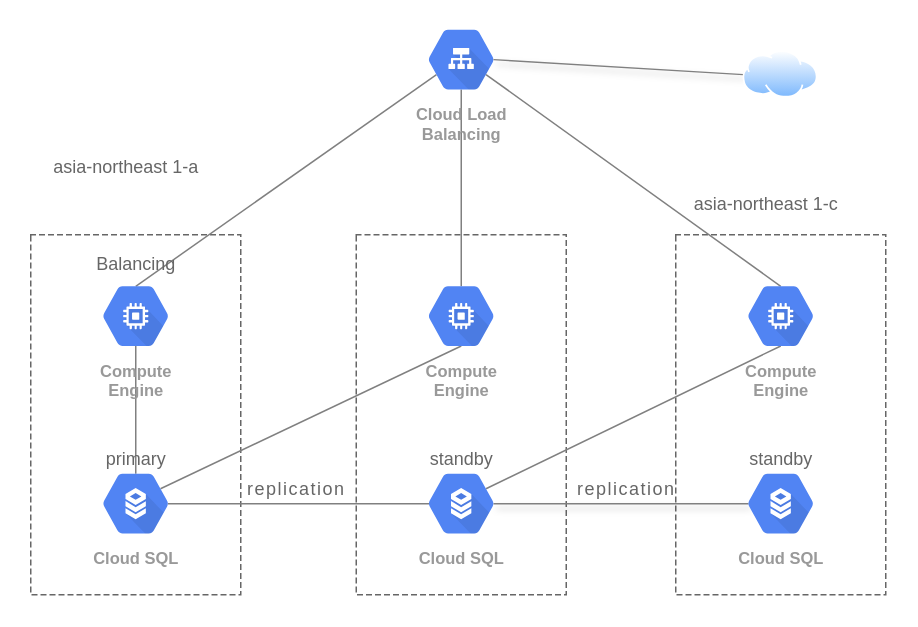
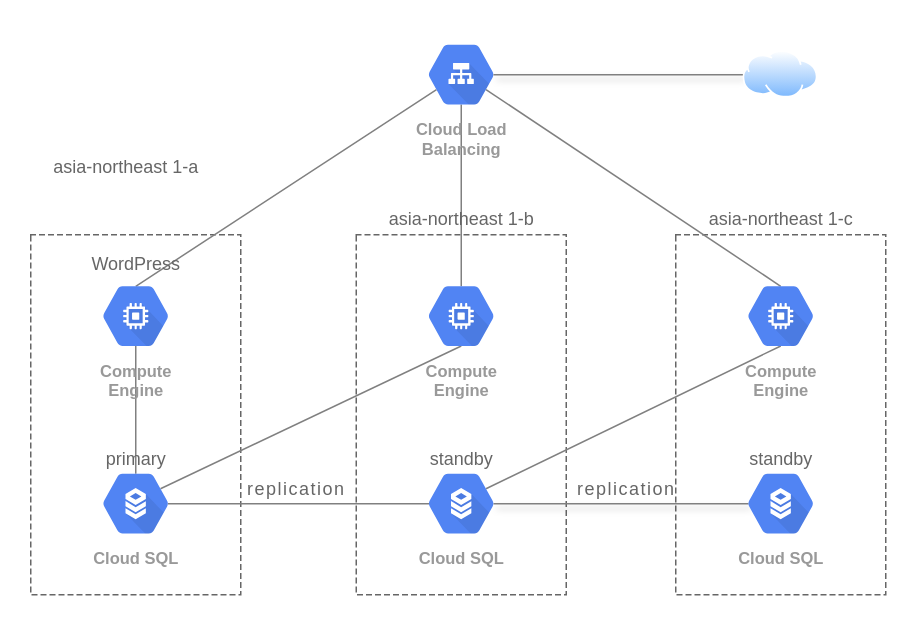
- <mxCell id="14" value="Cloud Load&#10;Balancing" style="sketch=0;html=1;fillColor=#5184F3;strokeColor=none;verticalAlign=top;labelPosition=center;verticalLabelPosition=bottom;align=center;spacingTop=-6;fontSize=11;fontStyle=1;fontColor=#999999;shape=mxgraph.gcp2.hexIcon;prIcon=cloud_load_balancing" vertex="1" parent="1"><mxGeometry x="274" y="10" width="66" height="58.5" as="geometry" /></mxCell>
+ <mxCell id="14" value="Cloud Load&#10;Balancing" style="sketch=0;html=1;fillColor=#5184F3;strokeColor=none;verticalAlign=top;labelPosition=center;verticalLabelPosition=bottom;align=center;spacingTop=-6;fontSize=11;fontStyle=1;fontColor=#999999;shape=mxgraph.gcp2.hexIcon;prIcon=cloud_load_balancing" vertex="1" parent="1"><mxGeometry x="274" y="20" width="66" height="58.5" as="geometry" /></mxCell>
- <mxCell id="31" value="&lt;font color=&quot;#666666&quot;&gt;asia-northeast 1-c&lt;/font&gt;" style="text;html=1;resizable=0;autosize=1;align=center;verticalAlign=middle;points=[];fillColor=none;strokeColor=none;rounded=0;shadow=0;sketch=0;" vertex="1" parent="1"><mxGeometry x="455" y="126" width="110" height="20" as="geometry" /></mxCell>
+ <mxCell id="31" value="&lt;font color=&quot;#666666&quot;&gt;asia-northeast 1-c&lt;/font&gt;" style="text;html=1;resizable=0;autosize=1;align=center;verticalAlign=middle;points=[];fillColor=none;strokeColor=none;rounded=0;shadow=0;sketch=0;" vertex="1" parent="1"><mxGeometry x="465" y="136" width="110" height="20" as="geometry" /></mxCell>
+ <mxCell id="30" value="&lt;font color=&quot;#666666&quot;&gt;asia-northeast 1-b&lt;/font&gt;" style="text;html=1;resizable=0;autosize=1;align=center;verticalAlign=middle;points=[];fillColor=none;strokeColor=none;rounded=0;shadow=0;sketch=0;" vertex="1" parent="1"><mxGeometry x="252" y="136" width="110" height="20" as="geometry" /></mxCell>
- <mxCell id="34" value="Balancing" style="text;html=1;resizable=0;autosize=1;align=center;verticalAlign=middle;points=[];fillColor=none;strokeColor=none;rounded=0;shadow=0;sketch=0;fontColor=#666666;" vertex="1" parent="1"><mxGeometry x="55" y="166" width="70" height="20" as="geometry" /></mxCell>
+ <mxCell id="34" value="WordPress" style="text;html=1;resizable=0;autosize=1;align=center;verticalAlign=middle;points=[];fillColor=none;strokeColor=none;rounded=0;shadow=0;sketch=0;fontColor=#666666;" vertex="1" parent="1"><mxGeometry x="55" y="166" width="70" height="20" as="geometry" /></mxCell>
